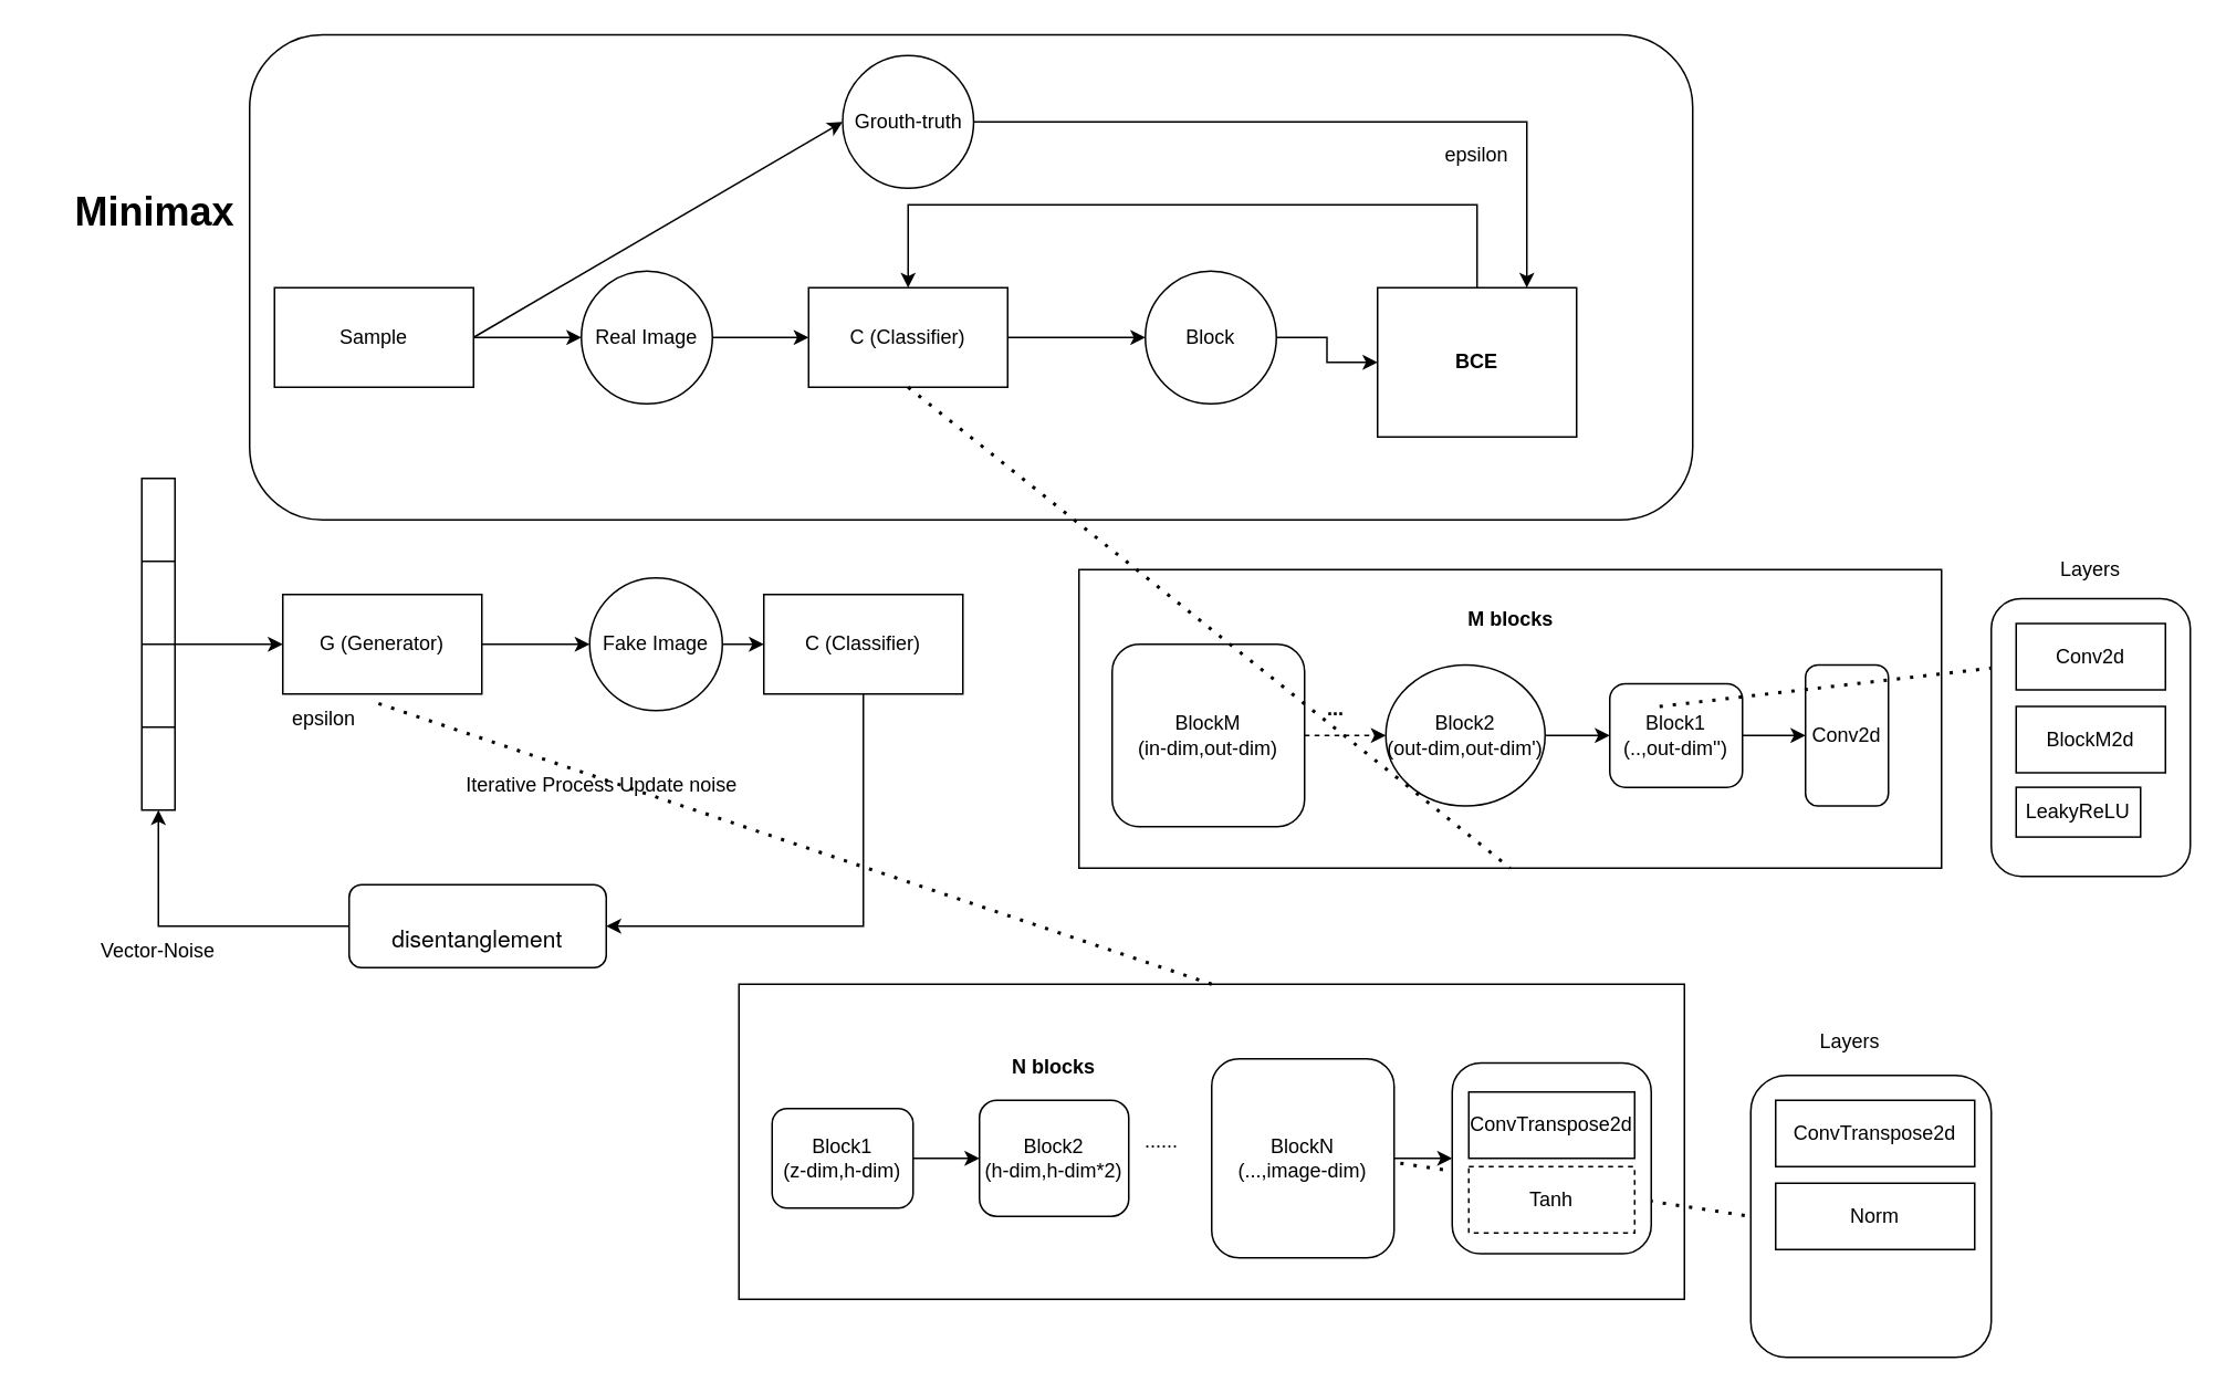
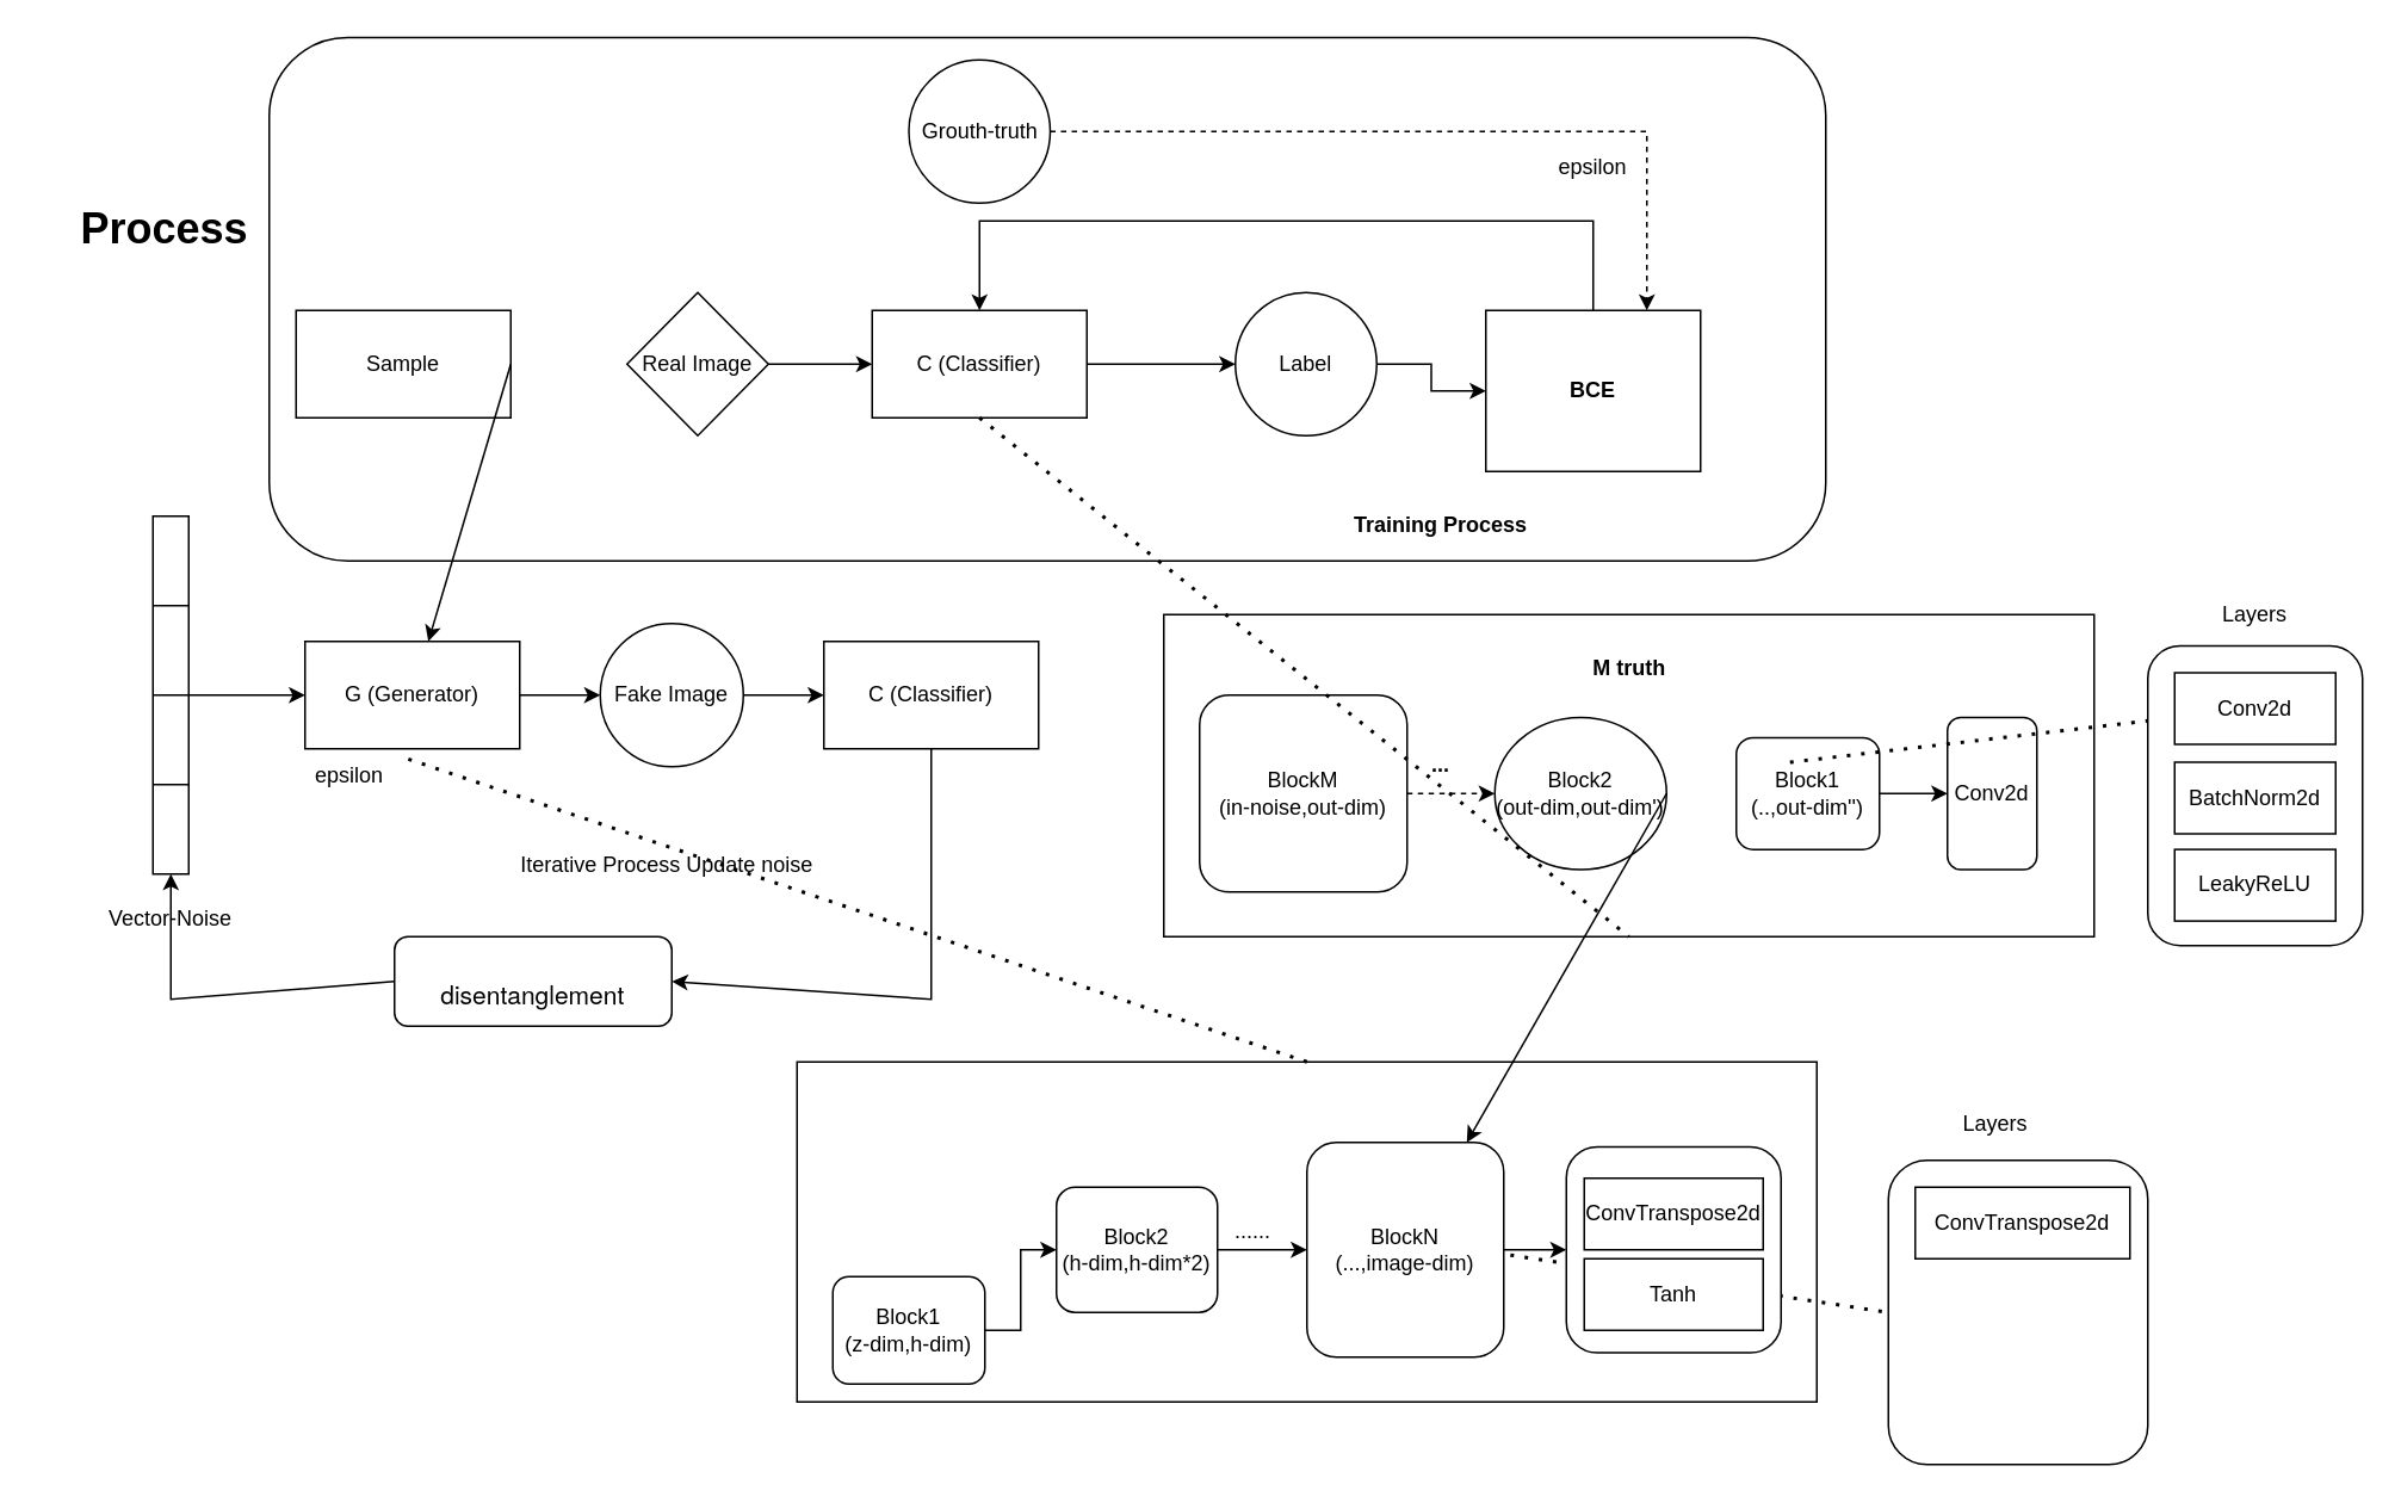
- <mxCell id="61" value="" style="endArrow=classic;html=1;rounded=0;exitX=1;exitY=0.5;exitDx=0;exitDy=0;entryX=0.75;entryY=0;entryDx=0;entryDy=0;" edge="1" parent="1" source="53" target="58"><mxGeometry width="50" height="50" relative="1" as="geometry"><mxPoint x="630" y="203" as="sourcePoint" /><mxPoint x="680" y="153" as="targetPoint" /><Array as="points"><mxPoint x="920" y="73" /></Array></mxGeometry></mxCell>
+ <mxCell id="61" value="" style="endArrow=classic;html=1;rounded=0;exitX=1;exitY=0.5;exitDx=0;exitDy=0;entryX=0.75;entryY=0;entryDx=0;entryDy=0;dashed=1;" edge="1" parent="1" source="53" target="58"><mxGeometry width="50" height="50" relative="1" as="geometry"><mxPoint x="630" y="203" as="sourcePoint" /><mxPoint x="680" y="153" as="targetPoint" /><Array as="points"><mxPoint x="920" y="73" /></Array></mxGeometry></mxCell>
- <mxCell id="15" value="&lt;h1&gt;Minimax&lt;/h1&gt;" style="text;html=1;strokeColor=none;fillColor=none;spacing=5;spacingTop=-20;whiteSpace=wrap;overflow=hidden;rounded=0;" vertex="1" parent="1"><mxGeometry x="40" y="108" width="110" height="40" as="geometry" /></mxCell>
+ <mxCell id="15" value="&lt;h1&gt;Process&lt;/h1&gt;" style="text;html=1;strokeColor=none;fillColor=none;spacing=5;spacingTop=-20;whiteSpace=wrap;overflow=hidden;rounded=0;" vertex="1" parent="1"><mxGeometry x="40" y="108" width="110" height="40" as="geometry" /></mxCell>
- <mxCell id="55" value="" style="endArrow=classic;html=1;rounded=0;exitX=1;exitY=0.5;exitDx=0;exitDy=0;entryX=0;entryY=0.5;entryDx=0;entryDy=0;" edge="1" parent="1" source="12" target="53"><mxGeometry width="50" height="50" relative="1" as="geometry"><mxPoint x="630" y="203" as="sourcePoint" /><mxPoint x="680" y="153" as="targetPoint" /></mxGeometry></mxCell>
- <mxCell id="54" value="" style="endArrow=classic;html=1;rounded=0;exitX=1;exitY=0.5;exitDx=0;exitDy=0;entryX=0;entryY=0.5;entryDx=0;entryDy=0;" edge="1" parent="1" source="12" target="19"><mxGeometry width="50" height="50" relative="1" as="geometry"><mxPoint x="630" y="203" as="sourcePoint" /><mxPoint x="680" y="153" as="targetPoint" /></mxGeometry></mxCell>
+ <mxCell id="54" value="" style="endArrow=classic;html=1;rounded=0;exitX=1;exitY=0.5;exitDx=0;exitDy=0;" edge="1" parent="1" source="12" target="10"><mxGeometry width="50" height="50" relative="1" as="geometry"><mxPoint x="630" y="203" as="sourcePoint" /><mxPoint x="680" y="153" as="targetPoint" /></mxGeometry></mxCell>
- <mxCell id="19" value="Real Image" style="ellipse;whiteSpace=wrap;html=1;aspect=fixed;" vertex="1" parent="1"><mxGeometry x="350" y="163" width="79" height="80" as="geometry" /></mxCell>
+ <mxCell id="19" value="Real Image" style="rhombus;whiteSpace=wrap;html=1;aspect=fixed;" vertex="1" parent="1"><mxGeometry x="350" y="163" width="79" height="80" as="geometry" /></mxCell>
- <mxCell id="60" value="Block" style="ellipse;whiteSpace=wrap;html=1;aspect=fixed;" vertex="1" parent="1"><mxGeometry x="690" y="163" width="79" height="80" as="geometry" /></mxCell>
+ <mxCell id="60" value="Label" style="ellipse;whiteSpace=wrap;html=1;aspect=fixed;" vertex="1" parent="1"><mxGeometry x="690" y="163" width="79" height="80" as="geometry" /></mxCell>
+ <mxCell id="64" value="&lt;b&gt;Training Process&lt;/b&gt;" style="text;html=1;strokeColor=none;fillColor=none;align=center;verticalAlign=middle;whiteSpace=wrap;rounded=0;" vertex="1" parent="1"><mxGeometry x="680" y="273" width="250" height="40" as="geometry" /></mxCell>
- <mxCell id="39" value="&lt;b&gt;M blocks&lt;/b&gt;" style="text;html=1;strokeColor=none;fillColor=none;align=center;verticalAlign=middle;whiteSpace=wrap;rounded=0;" vertex="1" parent="1"><mxGeometry x="782.5" y="358" width="255" height="30" as="geometry" /></mxCell>
+ <mxCell id="39" value="&lt;b&gt;M truth&lt;/b&gt;" style="text;html=1;strokeColor=none;fillColor=none;align=center;verticalAlign=middle;whiteSpace=wrap;rounded=0;" vertex="1" parent="1"><mxGeometry x="782.5" y="358" width="255" height="30" as="geometry" /></mxCell>
- <mxCell id="21" value="Fake Image" style="ellipse;whiteSpace=wrap;html=1;aspect=fixed;" vertex="1" parent="1"><mxGeometry x="355" y="348" width="80" height="80" as="geometry" /></mxCell>
+ <mxCell id="21" value="Fake Image" style="ellipse;whiteSpace=wrap;html=1;aspect=fixed;" vertex="1" parent="1"><mxGeometry x="335" y="348" width="80" height="80" as="geometry" /></mxCell>
- <mxCell id="34" value="&lt;span style=&quot;font-weight: normal;&quot;&gt;BlockM&lt;br&gt;(in-dim,out-dim)&lt;/span&gt;" style="rounded=1;whiteSpace=wrap;html=1;fontStyle=1" vertex="1" parent="1"><mxGeometry x="670" y="388" width="116" height="110" as="geometry" /></mxCell>
+ <mxCell id="34" value="&lt;span style=&quot;font-weight: normal;&quot;&gt;BlockM&lt;br&gt;(in-noise,out-dim)&lt;/span&gt;" style="rounded=1;whiteSpace=wrap;html=1;fontStyle=1" vertex="1" parent="1"><mxGeometry x="670" y="388" width="116" height="110" as="geometry" /></mxCell>
- <mxCell id="41" value="" style="endArrow=classic;html=1;rounded=0;exitX=1;exitY=0.5;exitDx=0;exitDy=0;entryX=0;entryY=0.5;entryDx=0;entryDy=0;" edge="1" parent="1" source="35" target="40"><mxGeometry width="50" height="50" relative="1" as="geometry"><mxPoint x="780" y="683" as="sourcePoint" /><mxPoint x="830" y="633" as="targetPoint" /></mxGeometry></mxCell>
+ <mxCell id="41" value="" style="endArrow=classic;html=1;rounded=0;exitX=1;exitY=0.5;exitDx=0;exitDy=0;" edge="1" parent="1" source="35" target="27"><mxGeometry width="50" height="50" relative="1" as="geometry"><mxPoint x="780" y="683" as="sourcePoint" /><mxPoint x="830" y="633" as="targetPoint" /></mxGeometry></mxCell>
- <mxCell id="46" value="BlockM2d" style="rounded=0;whiteSpace=wrap;html=1;" vertex="1" parent="1"><mxGeometry x="1215" y="425.5" width="90" height="40" as="geometry" /></mxCell>
+ <mxCell id="46" value="BatchNorm2d" style="rounded=0;whiteSpace=wrap;html=1;" vertex="1" parent="1"><mxGeometry x="1215" y="425.5" width="90" height="40" as="geometry" /></mxCell>
- <mxCell id="66" value="Iterative Process Update noise" style="text;html=1;strokeColor=none;fillColor=none;align=center;verticalAlign=middle;whiteSpace=wrap;rounded=0;" vertex="1" parent="1"><mxGeometry x="275" y="458" width="175" height="30" as="geometry" /></mxCell>
+ <mxCell id="66" value="Iterative Process Update noise" style="text;html=1;strokeColor=none;fillColor=none;align=center;verticalAlign=middle;whiteSpace=wrap;rounded=0;" vertex="1" parent="1"><mxGeometry x="285" y="468" width="175" height="30" as="geometry" /></mxCell>
- <mxCell id="49" value="LeakyReLU" style="rounded=0;whiteSpace=wrap;html=1;" vertex="1" parent="1"><mxGeometry x="1215" y="474.25" width="75" height="30" as="geometry" /></mxCell>
+ <mxCell id="49" value="LeakyReLU" style="rounded=0;whiteSpace=wrap;html=1;" vertex="1" parent="1"><mxGeometry x="1215" y="474.25" width="90" height="40" as="geometry" /></mxCell>
- <mxCell id="67" value="&lt;h2 style=&quot;box-sizing: border-box; font-family: &amp;quot;Helvetica Neue&amp;quot;, Helvetica, Arial, sans-serif; line-height: 1; margin: 0.636em 0px 0px; text-align: start; background-color: rgb(255, 255, 255);&quot; id=&quot;Entanglement-and-Regularization&quot;&gt;&lt;font style=&quot;font-size: 14px; font-weight: normal;&quot;&gt;disentanglement&lt;/font&gt;&lt;/h2&gt;" style="rounded=1;whiteSpace=wrap;html=1;" vertex="1" parent="1"><mxGeometry x="210" y="533" width="155" height="50" as="geometry" /></mxCell>
+ <mxCell id="67" value="&lt;h2 style=&quot;box-sizing: border-box; font-family: &amp;quot;Helvetica Neue&amp;quot;, Helvetica, Arial, sans-serif; line-height: 1; margin: 0.636em 0px 0px; text-align: start; background-color: rgb(255, 255, 255);&quot; id=&quot;Entanglement-and-Regularization&quot;&gt;&lt;font style=&quot;font-size: 14px; font-weight: normal;&quot;&gt;disentanglement&lt;/font&gt;&lt;/h2&gt;" style="rounded=1;whiteSpace=wrap;html=1;" vertex="1" parent="1"><mxGeometry x="220" y="523" width="155" height="50" as="geometry" /></mxCell>
- <mxCell id="8" value="Vector-Noise" style="text;html=1;strokeColor=none;fillColor=none;align=center;verticalAlign=middle;whiteSpace=wrap;rounded=0;" vertex="1" parent="1"><mxGeometry x="20" y="558" width="150" height="30" as="geometry" /></mxCell>
+ <mxCell id="8" value="Vector-Noise" style="text;html=1;strokeColor=none;fillColor=none;align=center;verticalAlign=middle;whiteSpace=wrap;rounded=0;" vertex="1" parent="1"><mxGeometry x="20" y="498" width="150" height="30" as="geometry" /></mxCell>
- <mxCell id="17" value="&lt;b&gt;N blocks&lt;/b&gt;" style="text;html=1;strokeColor=none;fillColor=none;align=center;verticalAlign=middle;whiteSpace=wrap;rounded=0;" vertex="1" parent="1"><mxGeometry x="540" y="628" width="190" height="30" as="geometry" /></mxCell>
- <mxCell id="23" value="Block1&lt;br&gt;(z-dim,h-dim)" style="rounded=1;whiteSpace=wrap;html=1;" vertex="1" parent="1"><mxGeometry x="465" y="668" width="85" height="60" as="geometry" /></mxCell>
+ <mxCell id="23" value="Block1&lt;br&gt;(z-dim,h-dim)" style="rounded=1;whiteSpace=wrap;html=1;" vertex="1" parent="1"><mxGeometry x="465" y="713" width="85" height="60" as="geometry" /></mxCell>
+ <mxCell id="24" style="edgeStyle=orthogonalEdgeStyle;rounded=0;orthogonalLoop=1;jettySize=auto;html=1;entryX=0;entryY=0.5;entryDx=0;entryDy=0;" edge="1" parent="1" source="25" target="27"><mxGeometry relative="1" as="geometry" /></mxCell>
- <mxCell id="52" value="Tanh" style="rounded=0;whiteSpace=wrap;html=1;dashed=1;" vertex="1" parent="1"><mxGeometry x="885" y="703" width="100" height="40" as="geometry" /></mxCell>
+ <mxCell id="52" value="Tanh" style="rounded=0;whiteSpace=wrap;html=1;" vertex="1" parent="1"><mxGeometry x="885" y="703" width="100" height="40" as="geometry" /></mxCell>
- <mxCell id="30" value="Norm" style="rounded=0;whiteSpace=wrap;html=1;" vertex="1" parent="1"><mxGeometry x="1070" y="713" width="120" height="40" as="geometry" /></mxCell>
